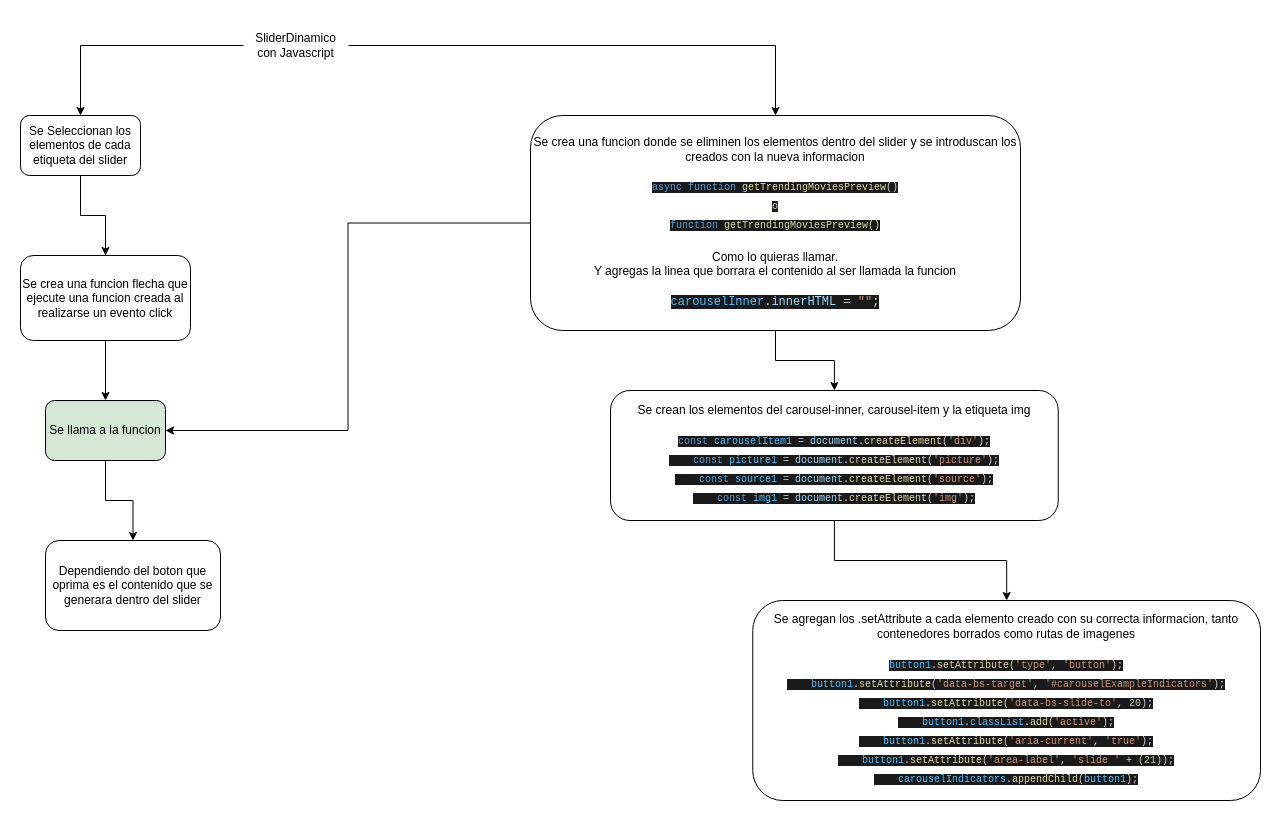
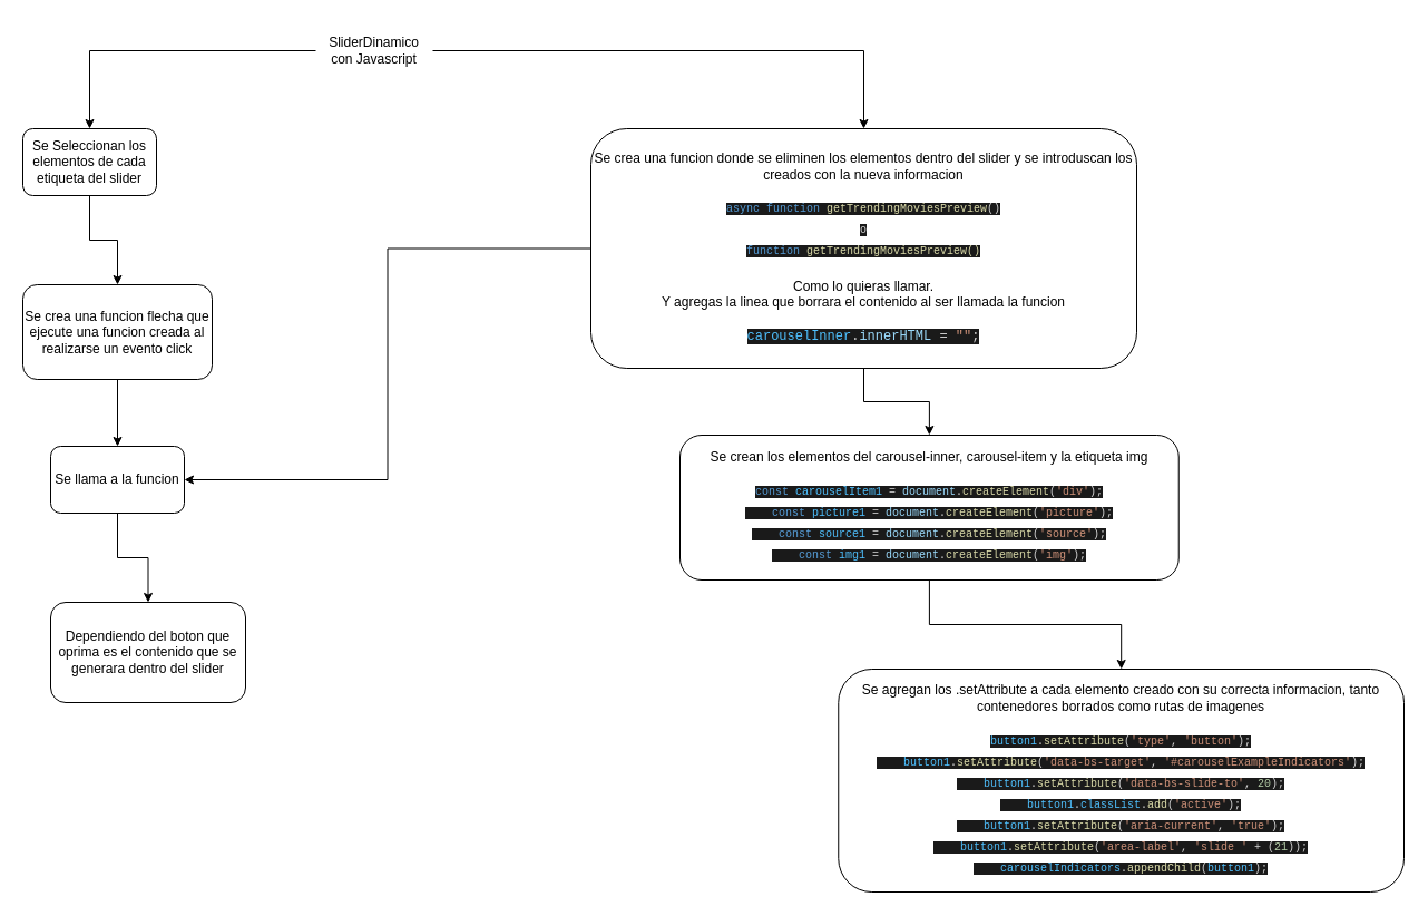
- <mxCell id="4" value="SliderDinamico con Javascript" style="text;html=1;align=center;verticalAlign=middle;whiteSpace=wrap;rounded=0;" vertex="1" parent="1"><mxGeometry x="243" y="20" width="105" height="50" as="geometry" /></mxCell>
+ <mxCell id="4" value="SliderDinamico con Javascript" style="text;html=1;align=center;verticalAlign=middle;whiteSpace=wrap;rounded=0;" vertex="1" parent="1"><mxGeometry x="283" y="20" width="105" height="50" as="geometry" /></mxCell>
- <mxCell id="16" value="Se llama a la funcion" style="whiteSpace=wrap;html=1;rounded=1;fillColor=#d5e8d4;" vertex="1" parent="1"><mxGeometry x="45" y="400" width="120" height="60" as="geometry" /></mxCell>
+ <mxCell id="16" value="Se llama a la funcion" style="whiteSpace=wrap;html=1;rounded=1;" vertex="1" parent="1"><mxGeometry x="45" y="400" width="120" height="60" as="geometry" /></mxCell>
